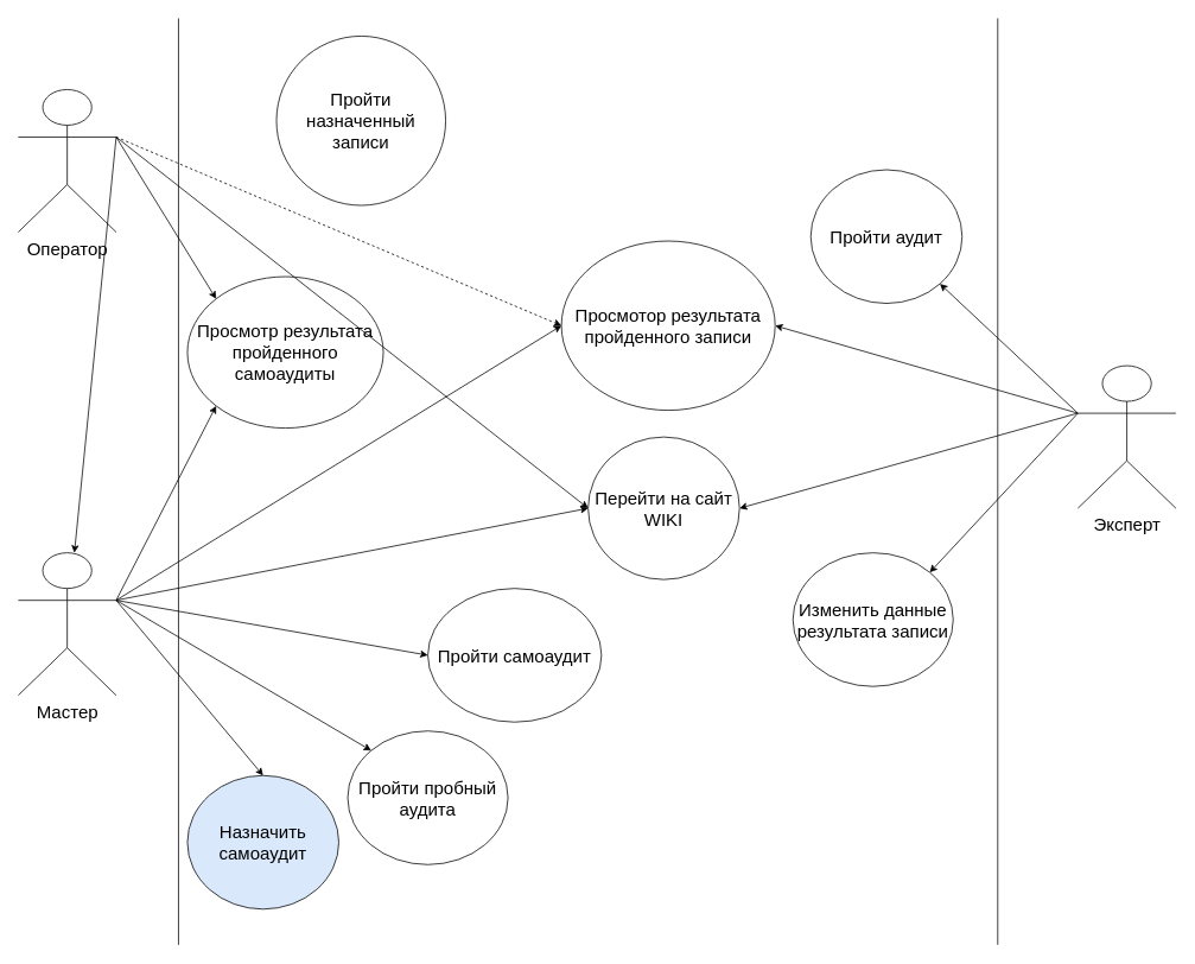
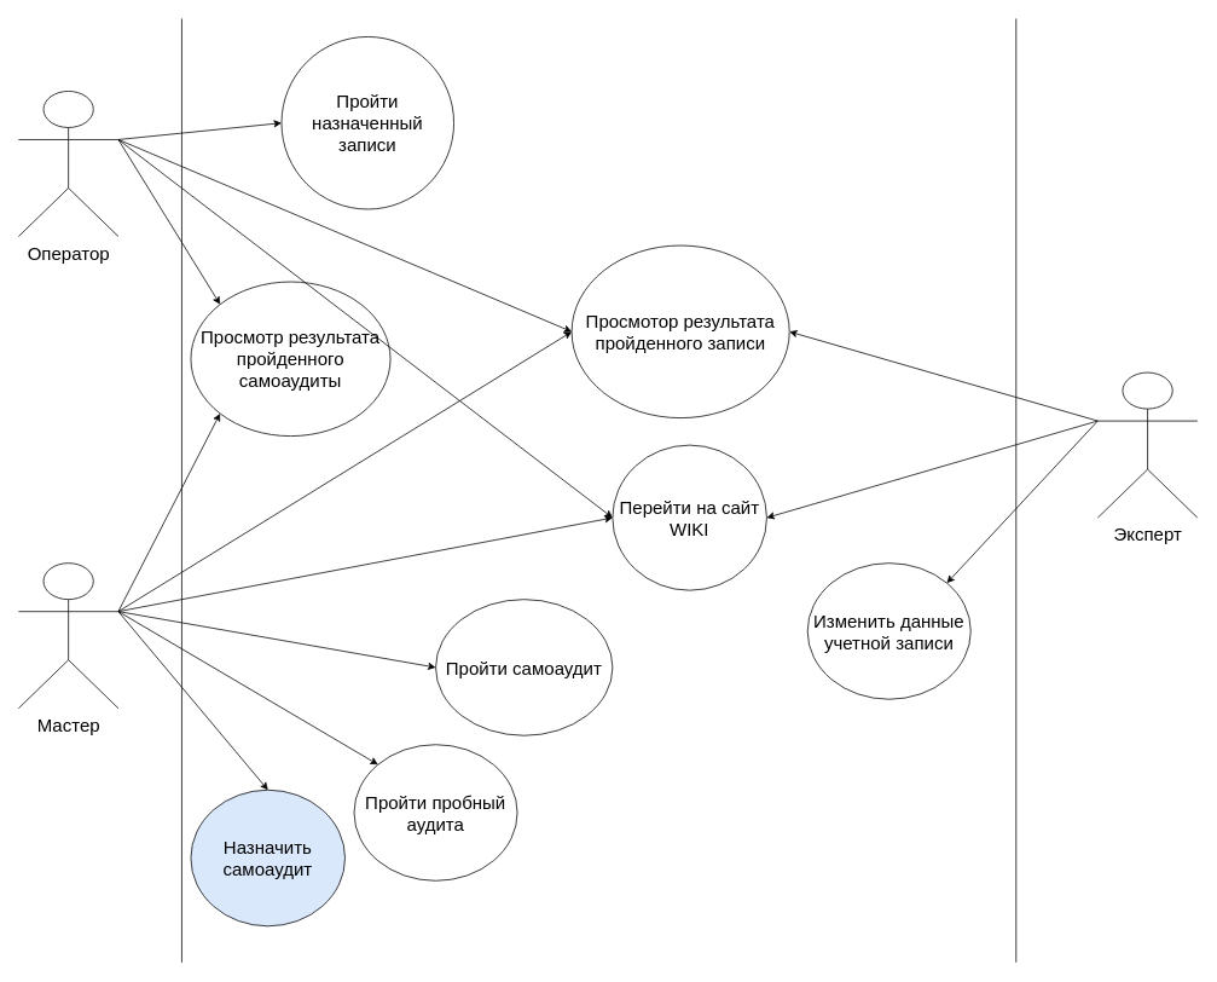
- <mxCell id="12" value="" style="endArrow=classic;html=1;rounded=0;entryX=0;entryY=0.5;entryDx=0;entryDy=0;exitX=1;exitY=0.333;exitDx=0;exitDy=0;exitPerimeter=0;dashed=1;" parent="1" source="3" target="11" edge="1"><mxGeometry width="50" height="50" relative="1" as="geometry"><mxPoint x="930" y="290" as="sourcePoint" /><mxPoint x="1180" y="222" as="targetPoint" /></mxGeometry></mxCell>
+ <mxCell id="12" value="" style="endArrow=classic;html=1;rounded=0;entryX=0;entryY=0.5;entryDx=0;entryDy=0;exitX=1;exitY=0.333;exitDx=0;exitDy=0;exitPerimeter=0;" parent="1" source="3" target="11" edge="1"><mxGeometry width="50" height="50" relative="1" as="geometry"><mxPoint x="930" y="290" as="sourcePoint" /><mxPoint x="1180" y="222" as="targetPoint" /></mxGeometry></mxCell>
- <mxCell id="23" value="Пройти аудит" style="ellipse;whiteSpace=wrap;html=1;fontSize=20;" parent="1" vertex="1"><mxGeometry x="910" y="190" width="170" height="150" as="geometry" /></mxCell>
- <mxCell id="8" value="" style="endArrow=classic;html=1;rounded=0;exitX=1;exitY=0.333;exitDx=0;exitDy=0;exitPerimeter=0;" parent="1" source="3" target="4" edge="1"><mxGeometry width="50" height="50" relative="1" as="geometry"><mxPoint x="450" y="460" as="sourcePoint" /><mxPoint x="500" y="410" as="targetPoint" /></mxGeometry></mxCell>
+ <mxCell id="8" value="" style="endArrow=classic;html=1;rounded=0;entryX=0;entryY=0.5;entryDx=0;entryDy=0;exitX=1;exitY=0.333;exitDx=0;exitDy=0;exitPerimeter=0;" parent="1" source="3" target="6" edge="1"><mxGeometry width="50" height="50" relative="1" as="geometry"><mxPoint x="450" y="460" as="sourcePoint" /><mxPoint x="500" y="410" as="targetPoint" /></mxGeometry></mxCell>
- <mxCell id="24" value="" style="endArrow=classic;html=1;rounded=0;entryX=1;entryY=1;entryDx=0;entryDy=0;exitX=0;exitY=0.333;exitDx=0;exitDy=0;exitPerimeter=0;" parent="1" source="5" target="23" edge="1"><mxGeometry width="50" height="50" relative="1" as="geometry"><mxPoint x="240" y="1020" as="sourcePoint" /><mxPoint x="715" y="1400.67" as="targetPoint" /></mxGeometry></mxCell>
- <mxCell id="26" value="Перейти на сайт WIKI" style="ellipse;whiteSpace=wrap;html=1;fontSize=20;" parent="1" vertex="1"><mxGeometry x="660" y="490" width="170" height="160" as="geometry" /></mxCell>
+ <mxCell id="26" value="Перейти на сайт WIKI" style="ellipse;whiteSpace=wrap;html=1;fontSize=20;" parent="1" vertex="1"><mxGeometry x="675" y="490" width="170" height="160" as="geometry" /></mxCell>
- <mxCell id="21" value="Изменить данные результата записи" style="ellipse;whiteSpace=wrap;html=1;fontSize=20;" parent="1" vertex="1"><mxGeometry x="890" y="620" width="180" height="150" as="geometry" /></mxCell>
+ <mxCell id="21" value="Изменить данные учетной записи" style="ellipse;whiteSpace=wrap;html=1;fontSize=20;" parent="1" vertex="1"><mxGeometry x="890" y="620" width="180" height="150" as="geometry" /></mxCell>
